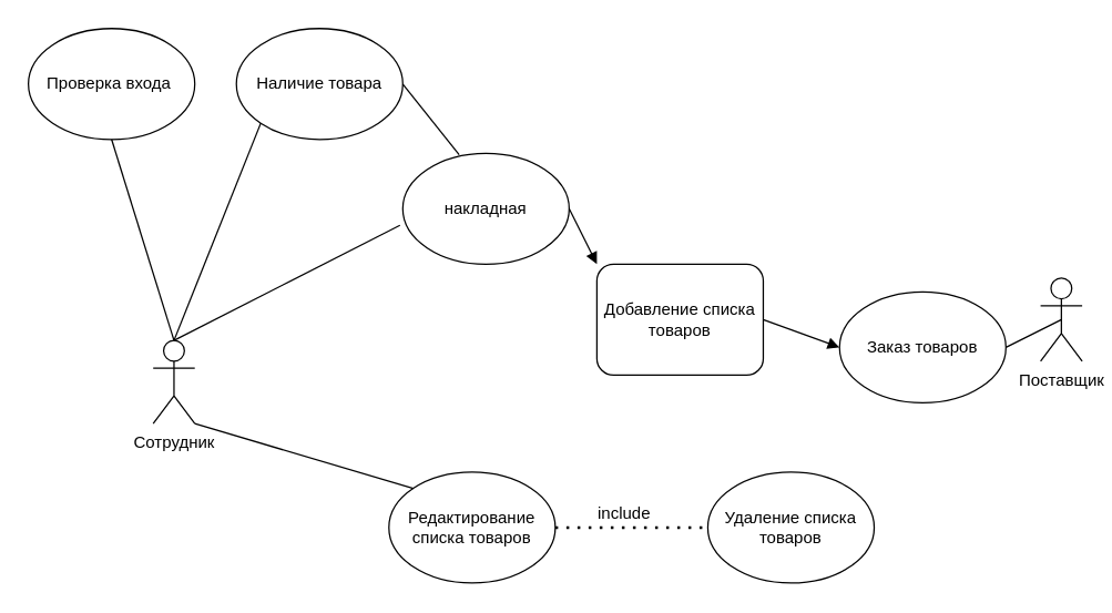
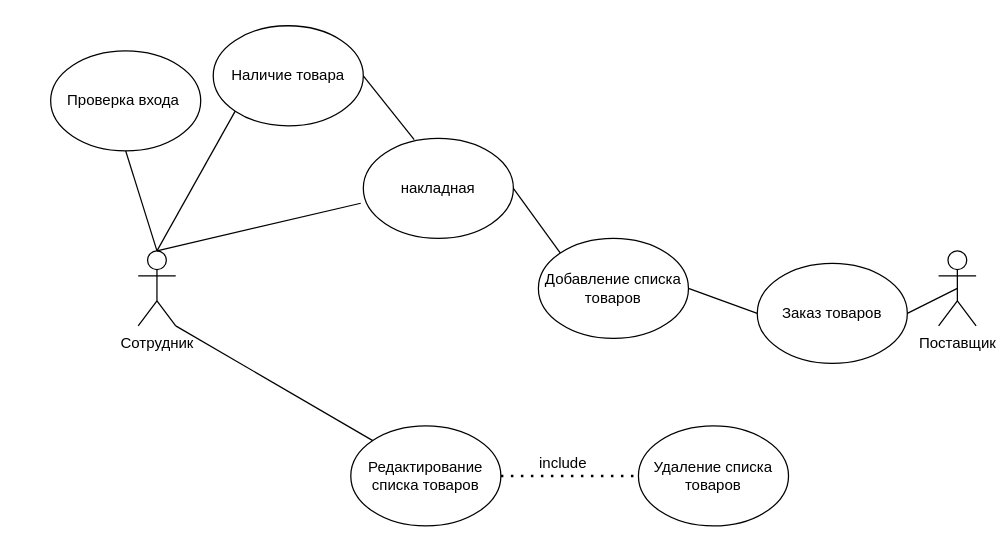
- <mxCell id="4" value="Проверка входа&amp;nbsp;" style="ellipse;whiteSpace=wrap;html=1;" parent="1" vertex="1"><mxGeometry x="20" y="20" width="120" height="80" as="geometry" /></mxCell>
+ <mxCell id="4" value="Проверка входа&amp;nbsp;" style="ellipse;whiteSpace=wrap;html=1;" parent="1" vertex="1"><mxGeometry x="40" y="40" width="120" height="80" as="geometry" /></mxCell>
- <mxCell id="19" value="" style="endArrow=block;html=1;exitX=1;exitY=0.5;exitDx=0;exitDy=0;entryX=0;entryY=0;entryDx=0;entryDy=0;" parent="1" source="6" target="7" edge="1"><mxGeometry width="50" height="50" relative="1" as="geometry"><mxPoint x="360" y="230" as="sourcePoint" /><mxPoint x="410" y="180" as="targetPoint" /></mxGeometry></mxCell>
+ <mxCell id="19" value="" style="endArrow=none;html=1;exitX=1;exitY=0.5;exitDx=0;exitDy=0;entryX=0;entryY=0;entryDx=0;entryDy=0;" parent="1" source="6" target="7" edge="1"><mxGeometry width="50" height="50" relative="1" as="geometry"><mxPoint x="360" y="230" as="sourcePoint" /><mxPoint x="410" y="180" as="targetPoint" /></mxGeometry></mxCell>
- <mxCell id="7" value="Добавление списка товаров" style="whiteSpace=wrap;html=1;rounded=1;" parent="1" vertex="1"><mxGeometry x="430" y="190" width="120" height="80" as="geometry" /></mxCell>
+ <mxCell id="7" value="Добавление списка товаров" style="ellipse;whiteSpace=wrap;html=1;" parent="1" vertex="1"><mxGeometry x="430" y="190" width="120" height="80" as="geometry" /></mxCell>
- <mxCell id="18" value="" style="endArrow=block;html=1;exitX=1;exitY=0.5;exitDx=0;exitDy=0;entryX=0;entryY=0.5;entryDx=0;entryDy=0;" parent="1" source="7" target="8" edge="1"><mxGeometry width="50" height="50" relative="1" as="geometry"><mxPoint x="360" y="290" as="sourcePoint" /><mxPoint x="410" y="240" as="targetPoint" /></mxGeometry></mxCell>
+ <mxCell id="18" value="" style="endArrow=none;html=1;exitX=1;exitY=0.5;exitDx=0;exitDy=0;entryX=0;entryY=0.5;entryDx=0;entryDy=0;" parent="1" source="7" target="8" edge="1"><mxGeometry width="50" height="50" relative="1" as="geometry"><mxPoint x="360" y="290" as="sourcePoint" /><mxPoint x="410" y="240" as="targetPoint" /></mxGeometry></mxCell>
- <mxCell id="3" value="Сотрудник" style="shape=umlActor;verticalLabelPosition=bottom;verticalAlign=top;html=1;outlineConnect=0;" parent="1" vertex="1"><mxGeometry x="110" y="245" width="30" height="60" as="geometry" /></mxCell>
+ <mxCell id="3" value="Сотрудник" style="shape=umlActor;verticalLabelPosition=bottom;verticalAlign=top;html=1;outlineConnect=0;" parent="1" vertex="1"><mxGeometry x="110" y="200" width="30" height="60" as="geometry" /></mxCell>
